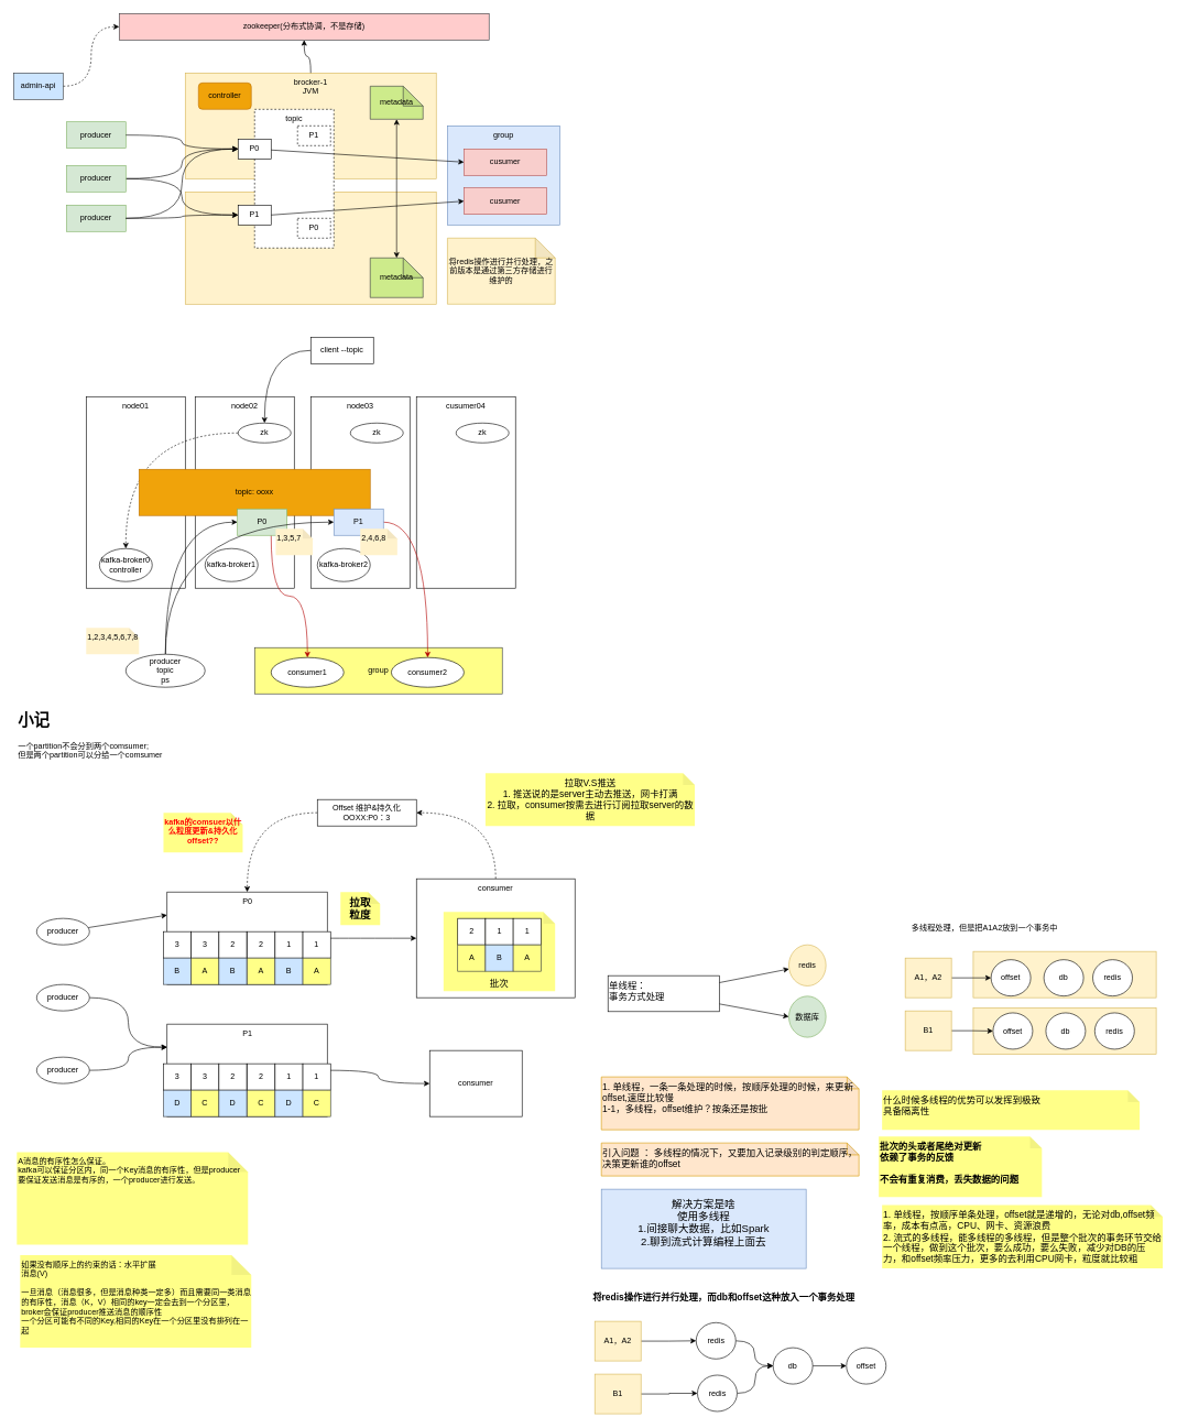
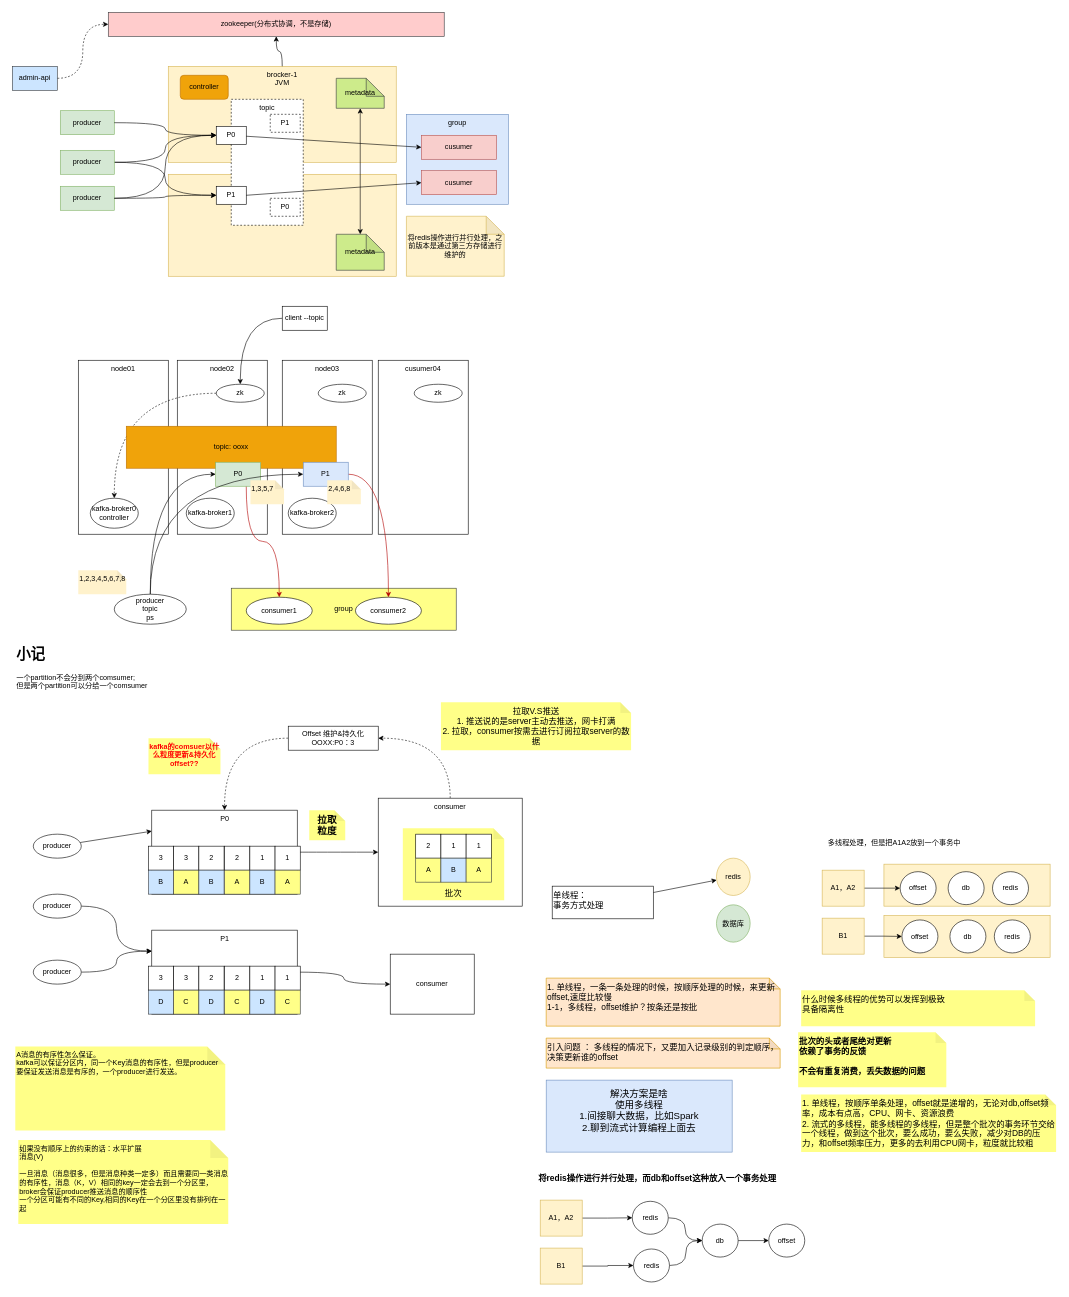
- <mxCell id="49" value="client --topic" style="rounded=0;whiteSpace=wrap;html=1;align=center;verticalAlign=middle;" parent="1" vertex="1"><mxGeometry x="470" y="510" width="95" height="40" as="geometry" /></mxCell>
+ <mxCell id="49" value="client --topic" style="rounded=0;whiteSpace=wrap;html=1;align=center;verticalAlign=middle;" parent="1" vertex="1"><mxGeometry x="470" y="510" width="75" height="40" as="geometry" /></mxCell>
- <mxCell id="117" style="rounded=0;orthogonalLoop=1;jettySize=auto;html=1;entryX=0;entryY=0.5;entryDx=0;entryDy=0;" parent="116" source="119" target="120" edge="1"><mxGeometry relative="1" as="geometry" /></mxCell>
